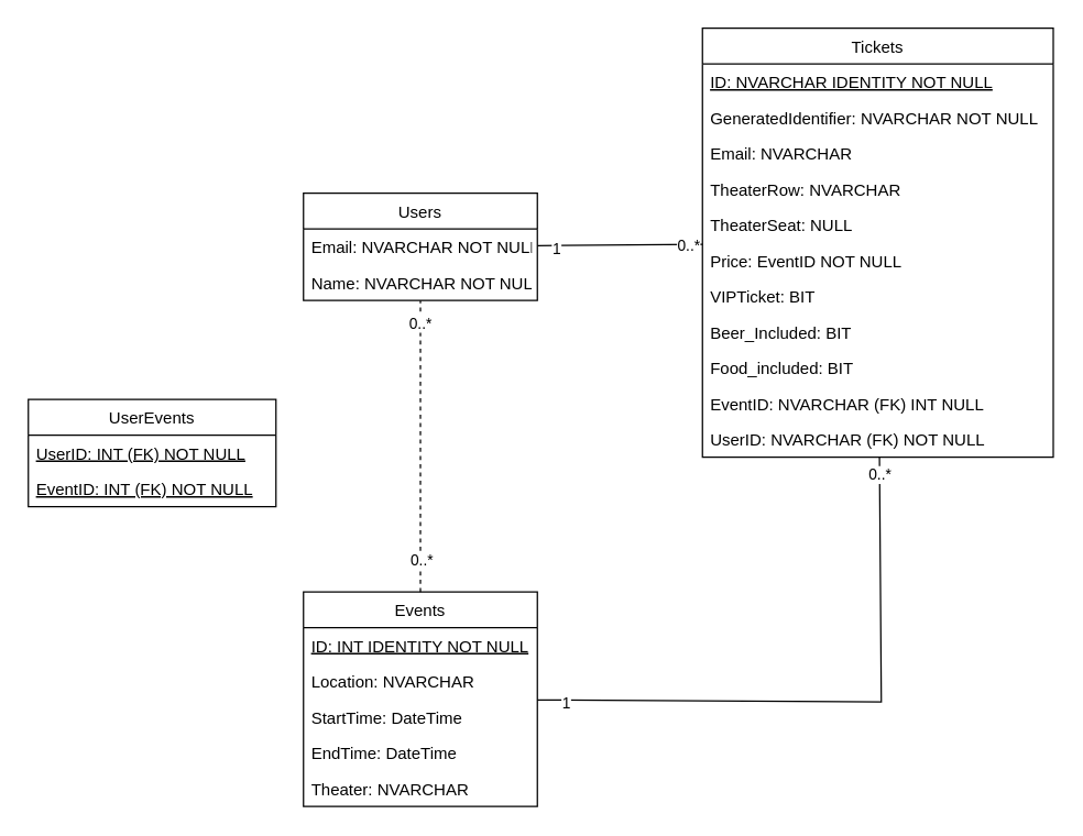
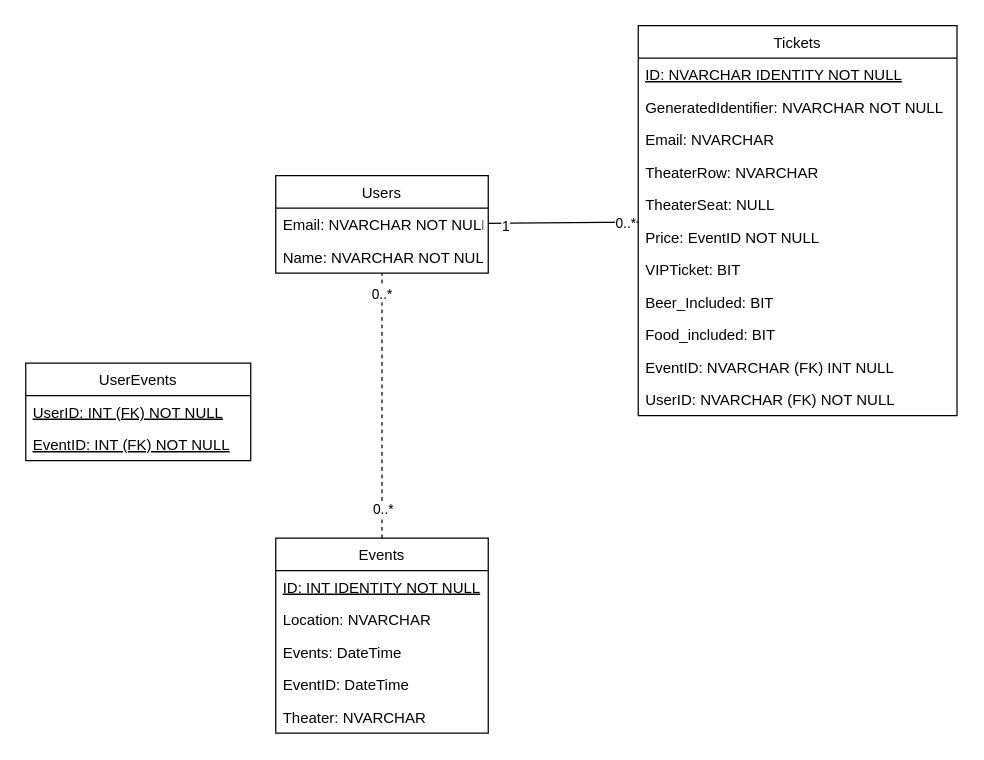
- <mxCell id="26" value="" style="endArrow=none;html=1;rounded=0;" edge="1" parent="1" source="17" target="5"><mxGeometry width="50" height="50" relative="1" as="geometry"><mxPoint x="647" y="379" as="sourcePoint" /><mxPoint x="672.903" y="460" as="targetPoint" /><Array as="points"><mxPoint x="640" y="510" /></Array></mxGeometry></mxCell>
- <mxCell id="27" value="1" style="edgeLabel;html=1;align=center;verticalAlign=middle;resizable=0;points=[];" vertex="1" connectable="0" parent="26"><mxGeometry x="-0.903" y="-2" relative="1" as="geometry"><mxPoint as="offset" /></mxGeometry></mxCell>
- <mxCell id="28" value="0..*" style="edgeLabel;html=1;align=center;verticalAlign=middle;resizable=0;points=[];" vertex="1" connectable="0" parent="26"><mxGeometry x="0.943" relative="1" as="geometry"><mxPoint as="offset" /></mxGeometry></mxCell>
- <mxCell id="20" value="StartTime: DateTime" style="text;strokeColor=none;fillColor=none;align=left;verticalAlign=top;spacingLeft=4;spacingRight=4;overflow=hidden;rotatable=0;points=[[0,0.5],[1,0.5]];portConstraint=eastwest;" vertex="1" parent="17"><mxGeometry y="78" width="170" height="26" as="geometry" /></mxCell>
+ <mxCell id="20" value="Events: DateTime" style="text;strokeColor=none;fillColor=none;align=left;verticalAlign=top;spacingLeft=4;spacingRight=4;overflow=hidden;rotatable=0;points=[[0,0.5],[1,0.5]];portConstraint=eastwest;" vertex="1" parent="17"><mxGeometry y="78" width="170" height="26" as="geometry" /></mxCell>
- <mxCell id="21" value="EndTime: DateTime" style="text;strokeColor=none;fillColor=none;align=left;verticalAlign=top;spacingLeft=4;spacingRight=4;overflow=hidden;rotatable=0;points=[[0,0.5],[1,0.5]];portConstraint=eastwest;" vertex="1" parent="17"><mxGeometry y="104" width="170" height="26" as="geometry" /></mxCell>
+ <mxCell id="21" value="EventID: DateTime" style="text;strokeColor=none;fillColor=none;align=left;verticalAlign=top;spacingLeft=4;spacingRight=4;overflow=hidden;rotatable=0;points=[[0,0.5],[1,0.5]];portConstraint=eastwest;" vertex="1" parent="17"><mxGeometry y="104" width="170" height="26" as="geometry" /></mxCell>
